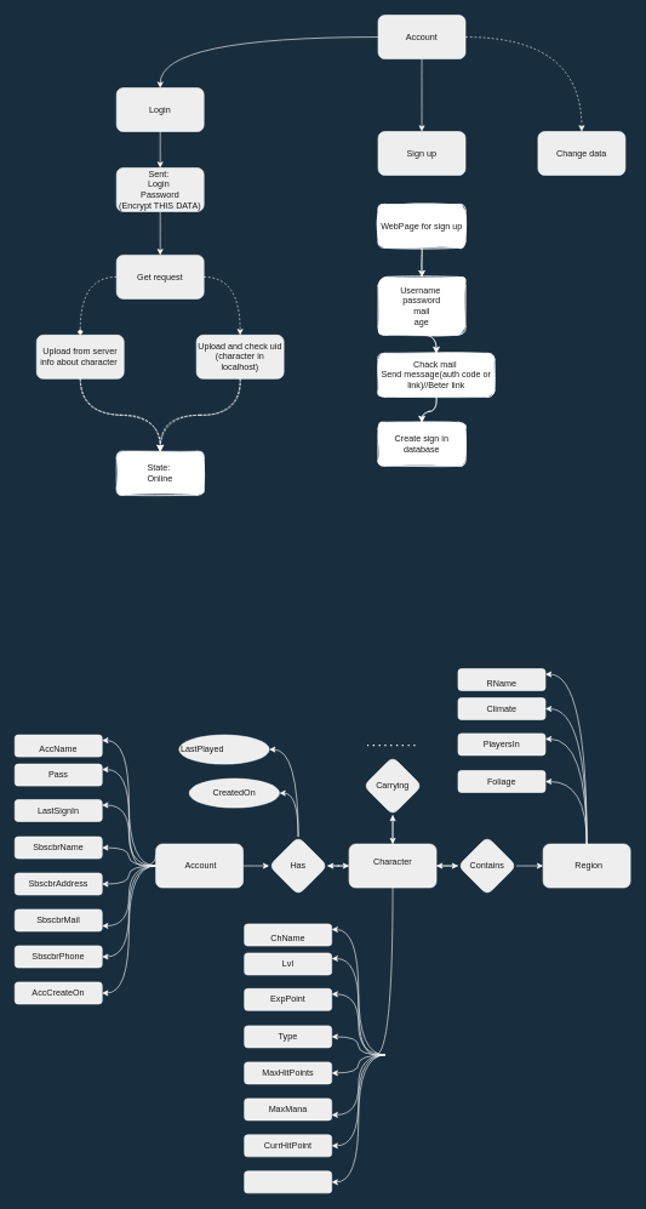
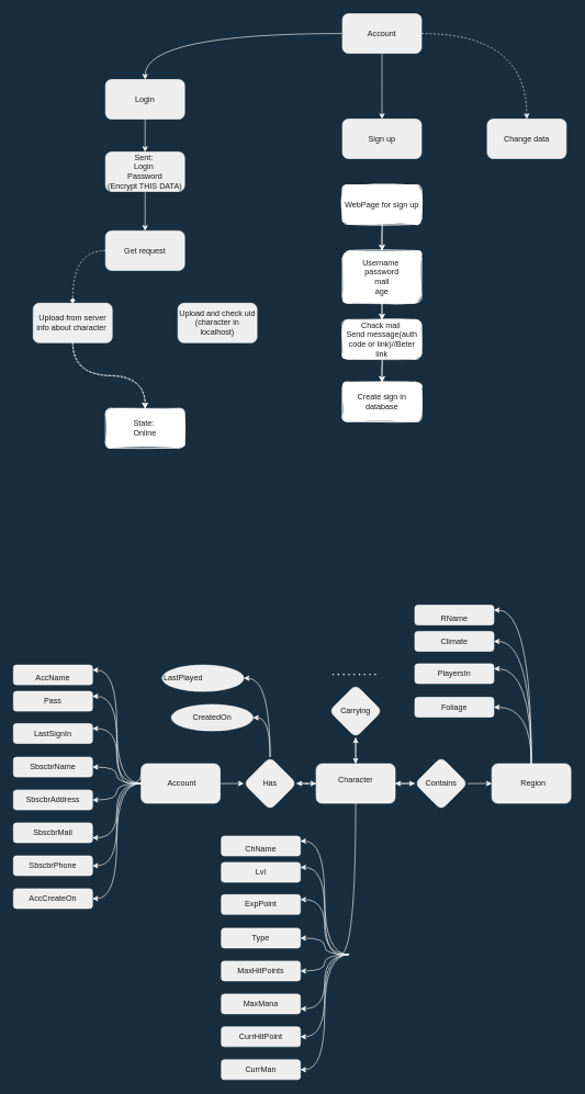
- <mxCell id="100" style="edgeStyle=orthogonalEdgeStyle;rounded=1;orthogonalLoop=1;jettySize=auto;html=1;exitX=1;exitY=0.5;exitDx=0;exitDy=0;entryX=0.5;entryY=0;entryDx=0;entryDy=0;curved=1;labelBackgroundColor=#182E3E;strokeColor=#FFFFFF;fontColor=#FFFFFF;dashed=1;" parent="1" source="101" target="105" edge="1"><mxGeometry relative="1" as="geometry" /></mxCell>
- <mxCell id="111" value="Chack mail&amp;nbsp;&lt;br&gt;Send message(auth code or link)//Beter link" style="rounded=1;whiteSpace=wrap;html=1;sketch=1;fontColor=#1A1A1A;strokeColor=#FFFFFF;fillColor=default;" parent="1" vertex="1"><mxGeometry x="520" y="485" width="160" height="60" as="geometry" /></mxCell>
+ <mxCell id="111" value="Chack mail&amp;nbsp;&lt;br&gt;Send message(auth code or link)//Beter link" style="rounded=1;whiteSpace=wrap;html=1;sketch=1;fontColor=#1A1A1A;strokeColor=#FFFFFF;fillColor=default;" parent="1" vertex="1"><mxGeometry x="520" y="485" width="120" height="60" as="geometry" /></mxCell>
- <mxCell id="104" style="edgeStyle=orthogonalEdgeStyle;curved=1;rounded=1;sketch=1;orthogonalLoop=1;jettySize=auto;html=1;exitX=0.5;exitY=1;exitDx=0;exitDy=0;dashed=1;fontColor=#FFFFFF;strokeColor=#FFFFFF;entryX=0.5;entryY=0;entryDx=0;entryDy=0;" parent="1" source="105" target="112" edge="1"><mxGeometry relative="1" as="geometry"><mxPoint x="200" y="610" as="targetPoint" /></mxGeometry></mxCell>
+ <mxCell id="65" value="CurrMan" style="text;html=1;strokeColor=none;fillColor=none;align=center;verticalAlign=middle;whiteSpace=wrap;rounded=1;fontColor=#1A1A1A;" parent="1" vertex="1"><mxGeometry x="365.93" y="1610" width="60" height="30" as="geometry" /></mxCell>
